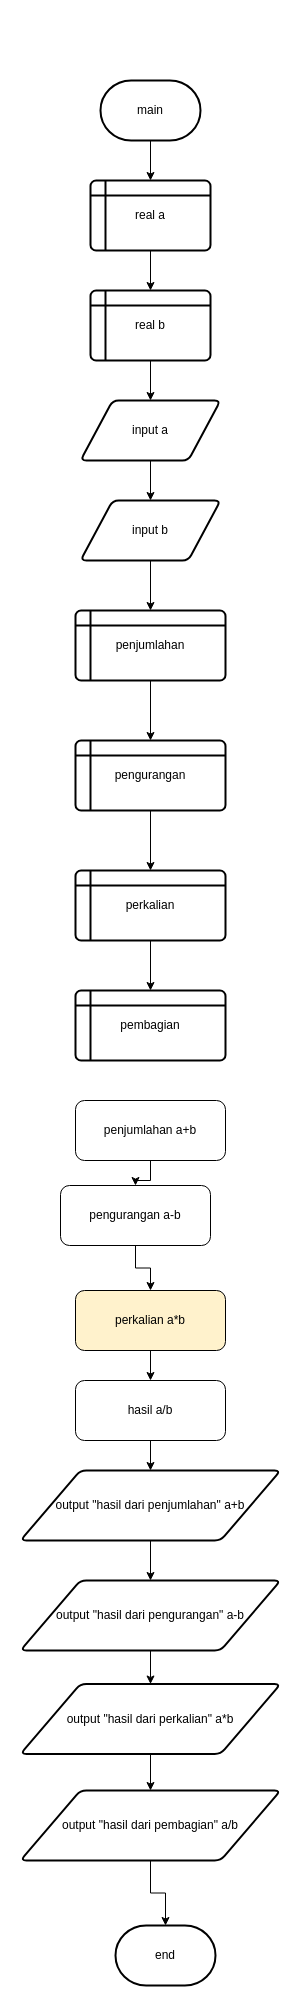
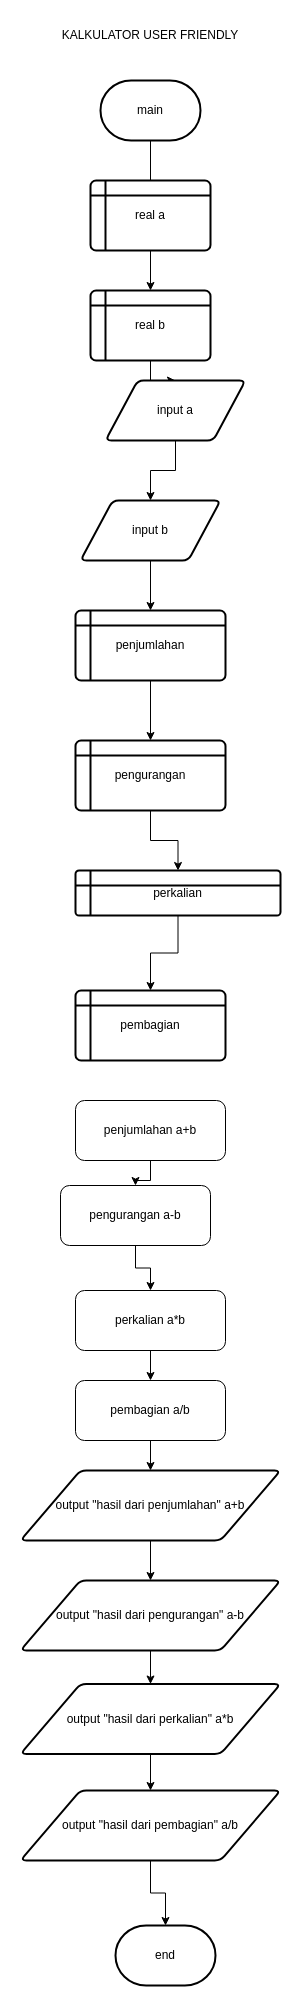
+ <mxCell id="4" value="KALKULATOR USER FRIENDLY" style="text;html=1;strokeColor=none;fillColor=none;align=center;verticalAlign=middle;whiteSpace=wrap;rounded=0;" parent="1" vertex="1"><mxGeometry x="55" y="20" width="190" height="30" as="geometry" /></mxCell>
- <mxCell id="2" value="" style="edgeStyle=orthogonalEdgeStyle;rounded=0;orthogonalLoop=1;jettySize=auto;html=1;" parent="1" source="3" target="6" edge="1"><mxGeometry relative="1" as="geometry" /></mxCell>
+ <mxCell id="2" value="" style="edgeStyle=orthogonalEdgeStyle;rounded=0;orthogonalLoop=1;jettySize=auto;html=1;endArrow=none;" parent="1" source="3" target="6" edge="1"><mxGeometry relative="1" as="geometry" /></mxCell>
- <mxCell id="10" value="input a" style="shape=parallelogram;html=1;strokeWidth=2;perimeter=parallelogramPerimeter;whiteSpace=wrap;rounded=1;arcSize=12;size=0.23;" parent="1" vertex="1"><mxGeometry x="80" y="400" width="140" height="60" as="geometry" /></mxCell>
+ <mxCell id="10" value="input a" style="shape=parallelogram;html=1;strokeWidth=2;perimeter=parallelogramPerimeter;whiteSpace=wrap;rounded=1;arcSize=12;size=0.23;" parent="1" vertex="1"><mxGeometry x="105" y="380" width="140" height="60" as="geometry" /></mxCell>
- <mxCell id="18" value="perkalian" style="shape=internalStorage;whiteSpace=wrap;html=1;dx=15;dy=15;rounded=1;arcSize=8;strokeWidth=2;" parent="1" vertex="1"><mxGeometry x="75" y="870" width="150" height="70" as="geometry" /></mxCell>
+ <mxCell id="18" value="perkalian" style="shape=internalStorage;whiteSpace=wrap;html=1;dx=15;dy=15;rounded=1;arcSize=8;strokeWidth=2;" parent="1" vertex="1"><mxGeometry x="75" y="870" width="205" height="45" as="geometry" /></mxCell>
- <mxCell id="25" value="perkalian a*b" style="rounded=1;whiteSpace=wrap;html=1;fillColor=#fff2cc;" parent="1" vertex="1"><mxGeometry x="75" y="1290" width="150" height="60" as="geometry" /></mxCell>
+ <mxCell id="25" value="perkalian a*b" style="rounded=1;whiteSpace=wrap;html=1;" parent="1" vertex="1"><mxGeometry x="75" y="1290" width="150" height="60" as="geometry" /></mxCell>
- <mxCell id="23" value="hasil a/b" style="rounded=1;whiteSpace=wrap;html=1;" parent="1" vertex="1"><mxGeometry x="75" y="1380" width="150" height="60" as="geometry" /></mxCell>
+ <mxCell id="23" value="pembagian a/b" style="rounded=1;whiteSpace=wrap;html=1;" parent="1" vertex="1"><mxGeometry x="75" y="1380" width="150" height="60" as="geometry" /></mxCell>
